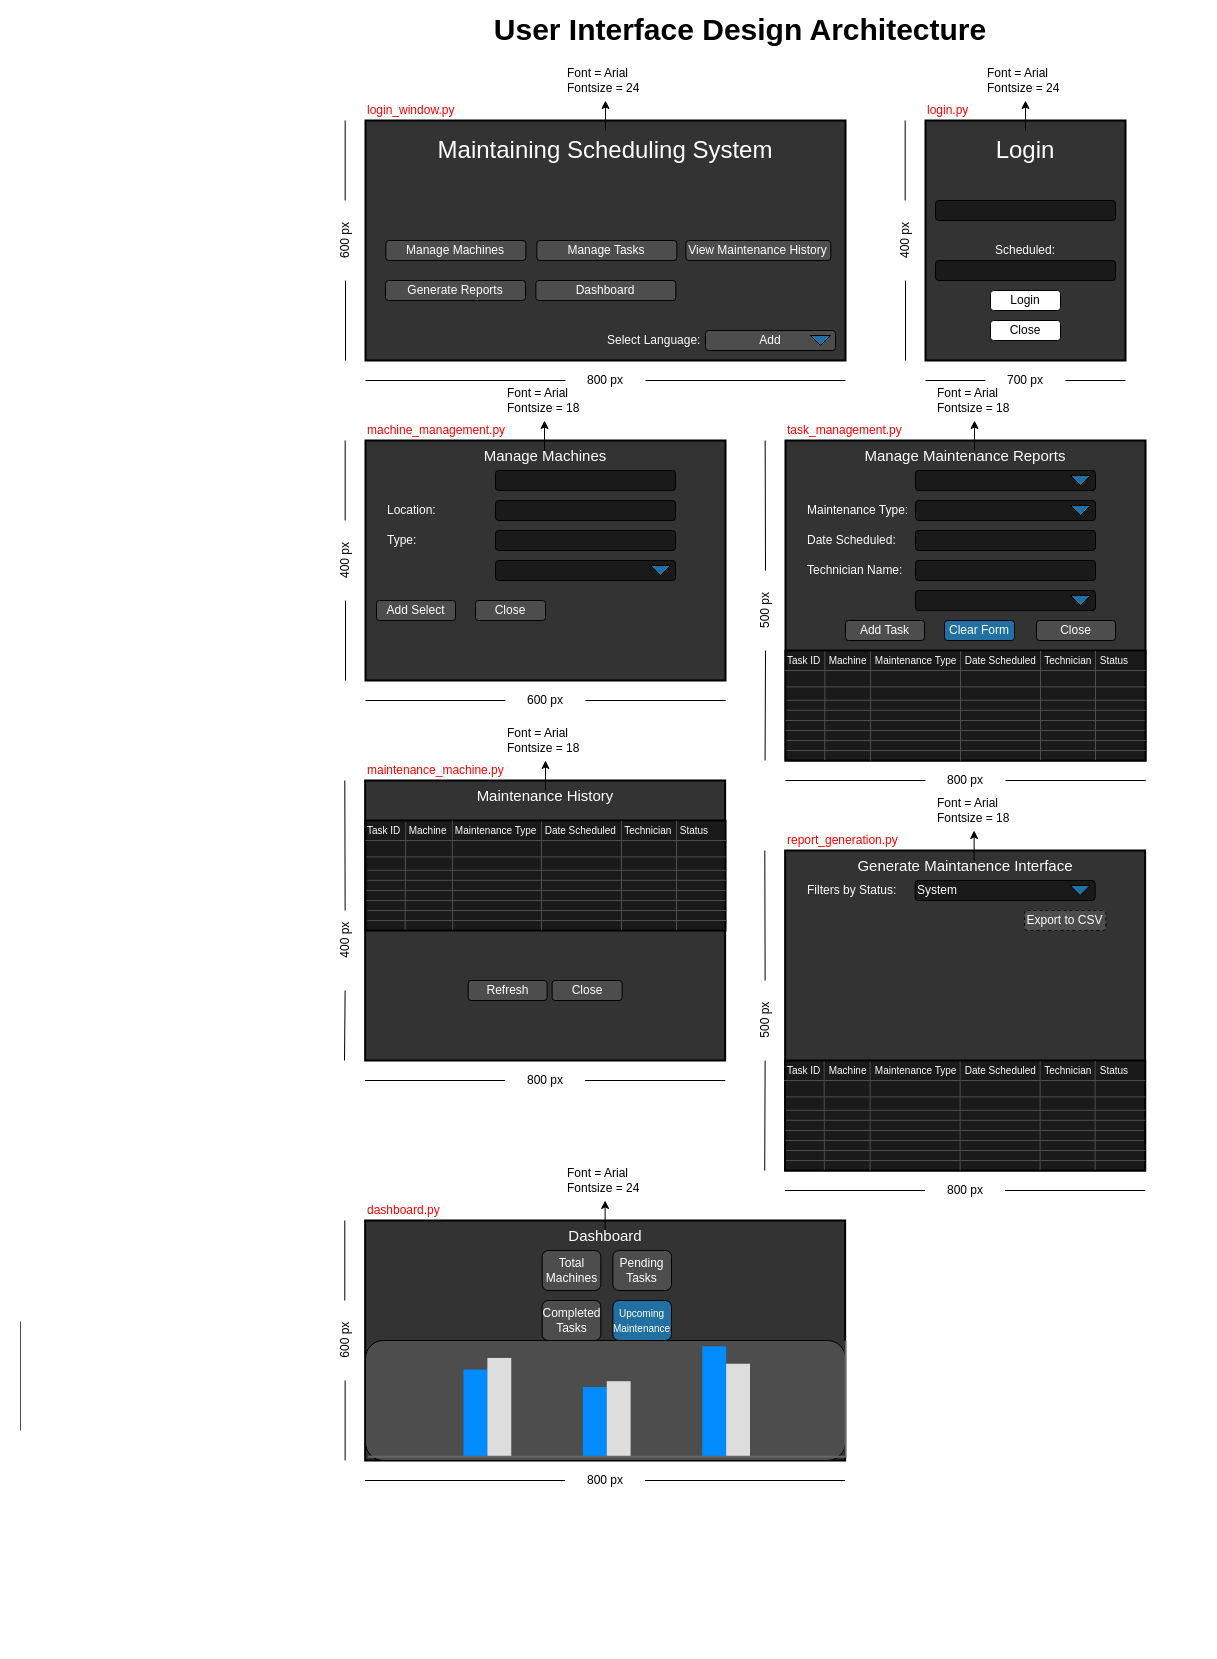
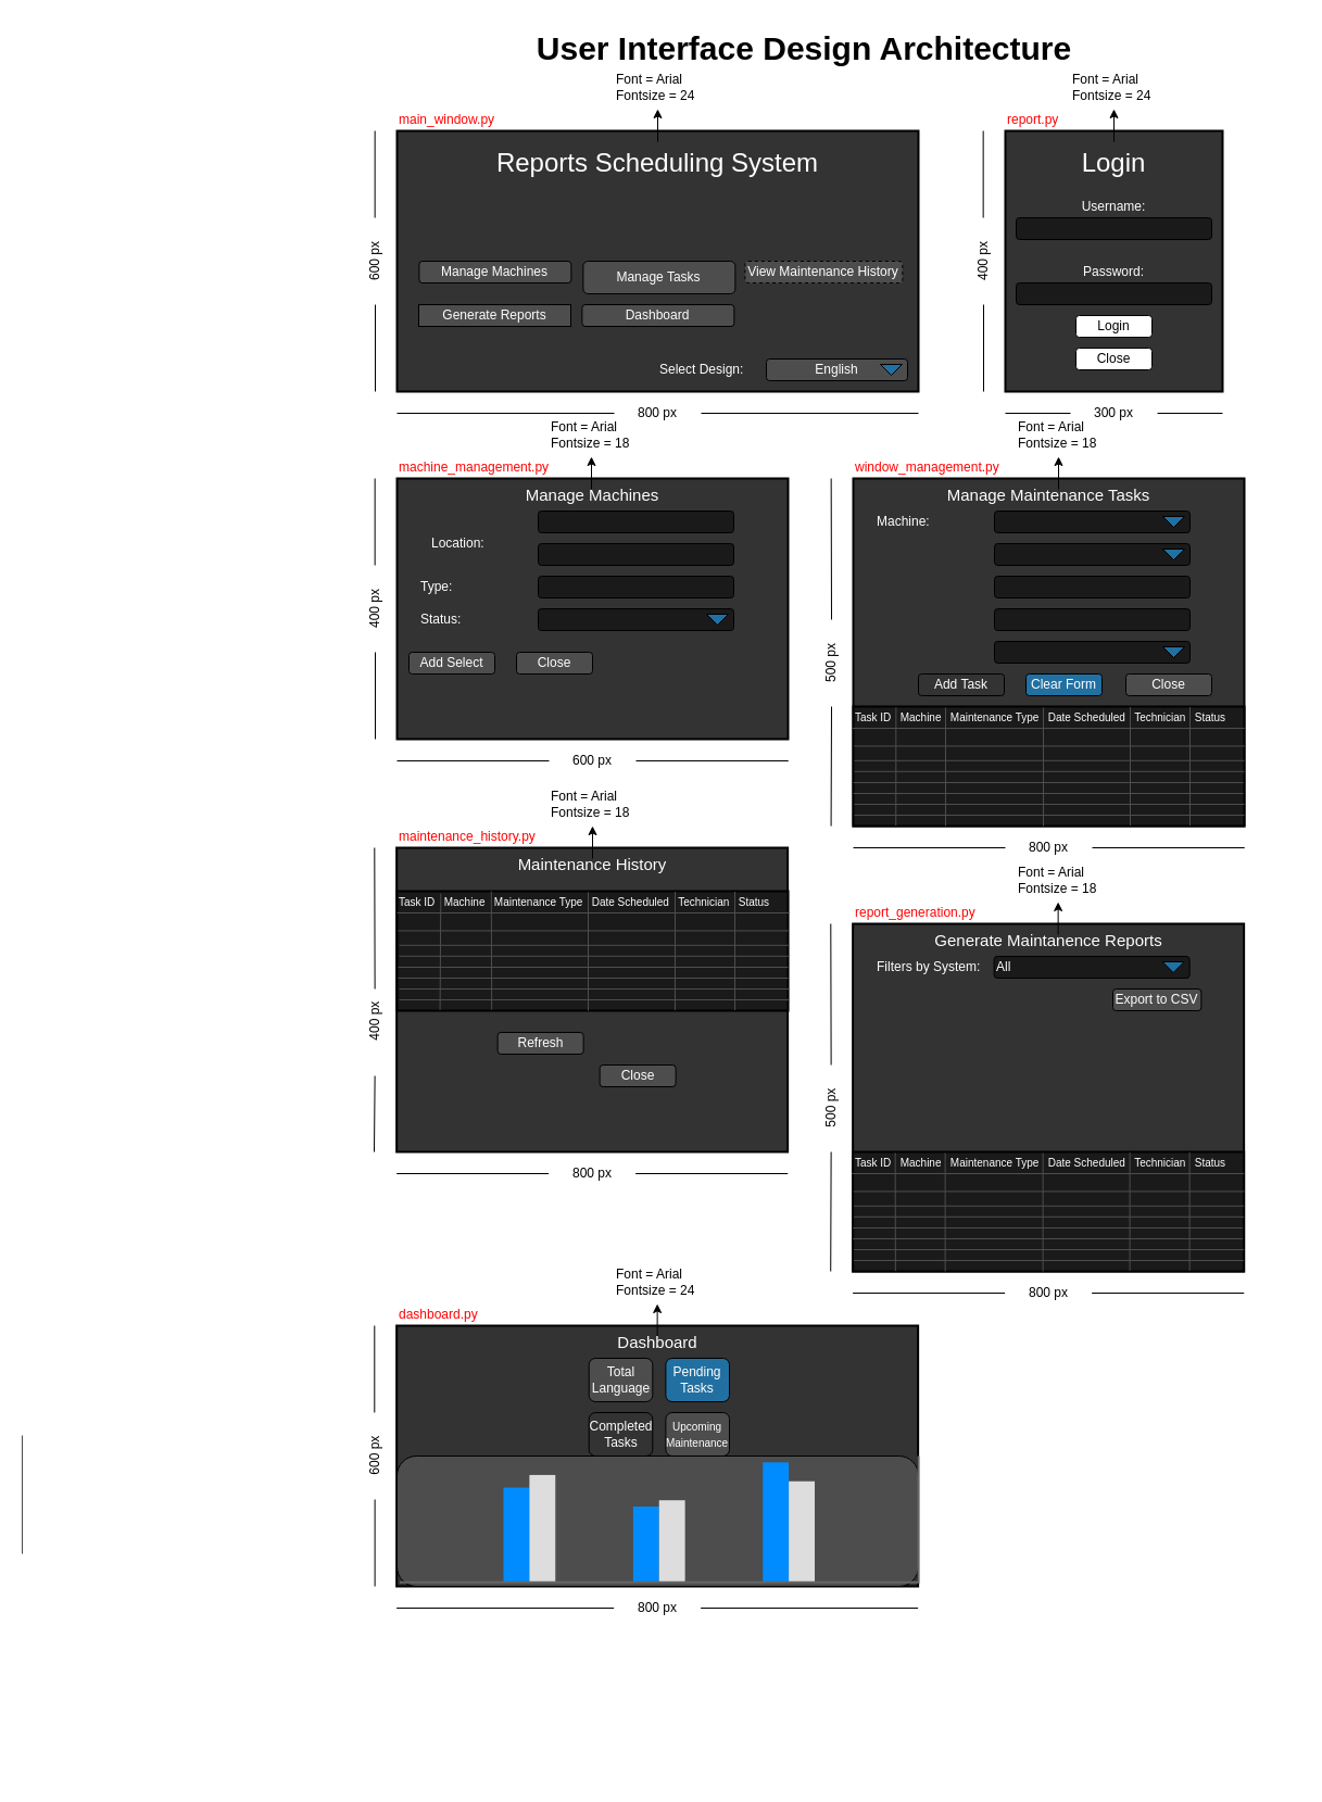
- <mxCell id="48" value="&lt;h1 style=&quot;margin-top: 0px;&quot;&gt;&lt;font style=&quot;font-size: 30px;&quot;&gt;User Interface Design Architecture&lt;/font&gt;&lt;/h1&gt;" style="text;html=1;whiteSpace=wrap;overflow=hidden;rounded=0;align=center;" vertex="1" parent="1"><mxGeometry x="335" y="5" width="810" height="40" as="geometry" /></mxCell>
+ <mxCell id="48" value="&lt;h1 style=&quot;margin-top: 0px;&quot;&gt;&lt;font style=&quot;font-size: 30px;&quot;&gt;User Interface Design Architecture&lt;/font&gt;&lt;/h1&gt;" style="text;html=1;whiteSpace=wrap;overflow=hidden;rounded=0;align=center;" vertex="1" parent="1"><mxGeometry x="335" y="20" width="810" height="40" as="geometry" /></mxCell>
- <mxCell id="49" value="&lt;font color=&quot;#ff0000&quot;&gt;login_window.py&lt;/font&gt;" style="text;html=1;align=left;verticalAlign=middle;whiteSpace=wrap;rounded=0;" vertex="1" parent="1"><mxGeometry x="365" y="90" width="80" height="40" as="geometry" /></mxCell>
+ <mxCell id="49" value="&lt;font color=&quot;#ff0000&quot;&gt;main_window.py&lt;/font&gt;" style="text;html=1;align=left;verticalAlign=middle;whiteSpace=wrap;rounded=0;" vertex="1" parent="1"><mxGeometry x="365" y="90" width="80" height="40" as="geometry" /></mxCell>
- <mxCell id="50" value="&lt;font color=&quot;#ff0000&quot;&gt;login.py&lt;/font&gt;" style="text;html=1;align=left;verticalAlign=middle;whiteSpace=wrap;rounded=0;" vertex="1" parent="1"><mxGeometry x="925" y="90" width="80" height="40" as="geometry" /></mxCell>
+ <mxCell id="50" value="&lt;font color=&quot;#ff0000&quot;&gt;report.py&lt;/font&gt;" style="text;html=1;align=left;verticalAlign=middle;whiteSpace=wrap;rounded=0;" vertex="1" parent="1"><mxGeometry x="925" y="90" width="80" height="40" as="geometry" /></mxCell>
- <mxCell id="4" value="&lt;font style=&quot;font-size: 24px;&quot;&gt;Maintaining Scheduling System&lt;/font&gt;" style="text;html=1;align=center;verticalAlign=middle;whiteSpace=wrap;rounded=0;fontColor=#FFFFFF;" vertex="1" parent="1"><mxGeometry x="365" y="130" width="480" height="40" as="geometry" /></mxCell>
+ <mxCell id="4" value="&lt;font style=&quot;font-size: 24px;&quot;&gt;Reports Scheduling System&lt;/font&gt;" style="text;html=1;align=center;verticalAlign=middle;whiteSpace=wrap;rounded=0;fontColor=#FFFFFF;" vertex="1" parent="1"><mxGeometry x="365" y="130" width="480" height="40" as="geometry" /></mxCell>
+ <mxCell id="14" value="&lt;div style=&quot;&quot;&gt;Username:&lt;/div&gt;" style="text;html=1;align=center;verticalAlign=middle;whiteSpace=wrap;rounded=0;fontColor=#FFFFFF;" vertex="1" parent="1"><mxGeometry x="925" y="180" width="200" height="20" as="geometry" /></mxCell>
- <mxCell id="6" value="&lt;font color=&quot;#ffffff&quot;&gt;Manage Tasks&lt;/font&gt;" style="rounded=1;whiteSpace=wrap;html=1;fillColor=#4D4D4D;" vertex="1" parent="1"><mxGeometry x="536.36" y="240" width="140" height="20" as="geometry" /></mxCell>
+ <mxCell id="6" value="&lt;font color=&quot;#ffffff&quot;&gt;Manage Tasks&lt;/font&gt;" style="rounded=1;whiteSpace=wrap;html=1;fillColor=#4D4D4D;" vertex="1" parent="1"><mxGeometry x="536.36" y="240" width="140" height="30" as="geometry" /></mxCell>
- <mxCell id="7" value="&lt;font color=&quot;#ffffff&quot;&gt;View Maintenance History&lt;/font&gt;" style="rounded=1;whiteSpace=wrap;html=1;fillColor=#4D4D4D;" vertex="1" parent="1"><mxGeometry x="685.36" y="240" width="145" height="20" as="geometry" /></mxCell>
+ <mxCell id="7" value="&lt;font color=&quot;#ffffff&quot;&gt;View Maintenance History&lt;/font&gt;" style="rounded=1;whiteSpace=wrap;html=1;fillColor=#4D4D4D;dashed=1;" vertex="1" parent="1"><mxGeometry x="685.36" y="240" width="145" height="20" as="geometry" /></mxCell>
- <mxCell id="12" value="&lt;div style=&quot;&quot;&gt;Scheduled:&lt;/div&gt;" style="text;html=1;align=center;verticalAlign=middle;whiteSpace=wrap;rounded=0;fontColor=#FFFFFF;" vertex="1" parent="1"><mxGeometry x="925" y="240" width="200" height="20" as="geometry" /></mxCell>
+ <mxCell id="12" value="&lt;div style=&quot;&quot;&gt;Password:&lt;/div&gt;" style="text;html=1;align=center;verticalAlign=middle;whiteSpace=wrap;rounded=0;fontColor=#FFFFFF;" vertex="1" parent="1"><mxGeometry x="925" y="240" width="200" height="20" as="geometry" /></mxCell>
- <mxCell id="156" value="&lt;font color=&quot;#ffffff&quot;&gt;Generate Reports&lt;/font&gt;" style="rounded=1;whiteSpace=wrap;html=1;fillColor=#4D4D4D;" vertex="1" parent="1"><mxGeometry x="385" y="280" width="140" height="20" as="geometry" /></mxCell>
+ <mxCell id="156" value="&lt;font color=&quot;#ffffff&quot;&gt;Generate Reports&lt;/font&gt;" style="whiteSpace=wrap;html=1;fillColor=#4D4D4D;rounded=0;" vertex="1" parent="1"><mxGeometry x="385" y="280" width="140" height="20" as="geometry" /></mxCell>
- <mxCell id="160" value="&lt;font color=&quot;#ffffff&quot;&gt;Select Language:&lt;/font&gt;" style="text;html=1;align=left;verticalAlign=middle;whiteSpace=wrap;rounded=0;" vertex="1" parent="1"><mxGeometry x="605" y="320" width="120" height="39.88" as="geometry" /></mxCell>
+ <mxCell id="160" value="&lt;font color=&quot;#ffffff&quot;&gt;Select Design:&lt;/font&gt;" style="text;html=1;align=left;verticalAlign=middle;whiteSpace=wrap;rounded=0;" vertex="1" parent="1"><mxGeometry x="605" y="320" width="120" height="39.88" as="geometry" /></mxCell>
- <mxCell id="158" value="&lt;font color=&quot;#ffffff&quot;&gt;Add&lt;/font&gt;" style="rounded=1;whiteSpace=wrap;html=1;fillColor=#4D4D4D;" vertex="1" parent="1"><mxGeometry x="705" y="330" width="130" height="20" as="geometry" /></mxCell>
+ <mxCell id="158" value="&lt;font color=&quot;#ffffff&quot;&gt;English&lt;/font&gt;" style="rounded=1;whiteSpace=wrap;html=1;fillColor=#4D4D4D;" vertex="1" parent="1"><mxGeometry x="705" y="330" width="130" height="20" as="geometry" /></mxCell>
- <mxCell id="28" value="700 px" style="text;html=1;align=center;verticalAlign=middle;whiteSpace=wrap;rounded=0;" vertex="1" parent="1"><mxGeometry x="985" y="360" width="80" height="40" as="geometry" /></mxCell>
+ <mxCell id="28" value="300 px" style="text;html=1;align=center;verticalAlign=middle;whiteSpace=wrap;rounded=0;" vertex="1" parent="1"><mxGeometry x="985" y="360" width="80" height="40" as="geometry" /></mxCell>
- <mxCell id="67" value="&lt;font color=&quot;#ff0000&quot;&gt;task_management.py&lt;/font&gt;" style="text;html=1;align=left;verticalAlign=middle;whiteSpace=wrap;rounded=0;" vertex="1" parent="1"><mxGeometry x="785" y="410" width="160" height="40" as="geometry" /></mxCell>
+ <mxCell id="67" value="&lt;font color=&quot;#ff0000&quot;&gt;window_management.py&lt;/font&gt;" style="text;html=1;align=left;verticalAlign=middle;whiteSpace=wrap;rounded=0;" vertex="1" parent="1"><mxGeometry x="785" y="410" width="160" height="40" as="geometry" /></mxCell>
- <mxCell id="113" value="&lt;font style=&quot;font-size: 15px;&quot;&gt;Manage Maintenance Reports&lt;/font&gt;" style="text;html=1;align=center;verticalAlign=middle;whiteSpace=wrap;rounded=0;fontColor=#FFFFFF;" vertex="1" parent="1"><mxGeometry x="785" y="440" width="360" height="30" as="geometry" /></mxCell>
+ <mxCell id="113" value="&lt;font style=&quot;font-size: 15px;&quot;&gt;Manage Maintenance Tasks&lt;/font&gt;" style="text;html=1;align=center;verticalAlign=middle;whiteSpace=wrap;rounded=0;fontColor=#FFFFFF;" vertex="1" parent="1"><mxGeometry x="785" y="440" width="360" height="30" as="geometry" /></mxCell>
+ <mxCell id="54" value="&lt;div style=&quot;&quot;&gt;Machine:&lt;/div&gt;" style="text;html=1;align=left;verticalAlign=middle;whiteSpace=wrap;rounded=0;fontColor=#FFFFFF;" vertex="1" parent="1"><mxGeometry x="805" y="470" width="90" height="20" as="geometry" /></mxCell>
- <mxCell id="38" value="&lt;div style=&quot;&quot;&gt;Location:&lt;/div&gt;" style="text;html=1;align=left;verticalAlign=middle;whiteSpace=wrap;rounded=0;fontColor=#FFFFFF;" vertex="1" parent="1"><mxGeometry x="385" y="500" width="90" height="20" as="geometry" /></mxCell>
+ <mxCell id="38" value="&lt;div style=&quot;&quot;&gt;Location:&lt;/div&gt;" style="text;html=1;align=left;verticalAlign=middle;whiteSpace=wrap;rounded=0;fontColor=#FFFFFF;" vertex="1" parent="1"><mxGeometry x="395" y="490" width="90" height="20" as="geometry" /></mxCell>
- <mxCell id="60" value="&lt;div style=&quot;&quot;&gt;Maintenance Type:&lt;/div&gt;" style="text;html=1;align=left;verticalAlign=middle;whiteSpace=wrap;rounded=0;fontColor=#FFFFFF;" vertex="1" parent="1"><mxGeometry x="805" y="500" width="110" height="20" as="geometry" /></mxCell>
- <mxCell id="62" value="&lt;div style=&quot;&quot;&gt;Date Scheduled:&lt;/div&gt;" style="text;html=1;align=left;verticalAlign=middle;whiteSpace=wrap;rounded=0;fontColor=#FFFFFF;" vertex="1" parent="1"><mxGeometry x="805" y="530" width="100" height="20" as="geometry" /></mxCell>
+ <mxCell id="42" value="&lt;div style=&quot;&quot;&gt;Status:&lt;/div&gt;" style="text;html=1;align=left;verticalAlign=middle;whiteSpace=wrap;rounded=0;fontColor=#FFFFFF;" vertex="1" parent="1"><mxGeometry x="385" y="560" width="90" height="20" as="geometry" /></mxCell>
- <mxCell id="64" value="&lt;div style=&quot;&quot;&gt;Technician Name:&lt;/div&gt;" style="text;html=1;align=left;verticalAlign=middle;whiteSpace=wrap;rounded=0;fontColor=#FFFFFF;" vertex="1" parent="1"><mxGeometry x="805" y="560" width="100" height="20" as="geometry" /></mxCell>
- <mxCell id="65" value="&lt;font color=&quot;#ffffff&quot;&gt;Add Task&lt;/font&gt;" style="rounded=1;whiteSpace=wrap;html=1;fillColor=#4D4D4D;" vertex="1" parent="1"><mxGeometry x="845" y="620" width="79" height="20" as="geometry" /></mxCell>
+ <mxCell id="65" value="&lt;font color=&quot;#ffffff&quot;&gt;Add Task&lt;/font&gt;" style="rounded=1;whiteSpace=wrap;html=1;fillColor=#333333;" vertex="1" parent="1"><mxGeometry x="845" y="620" width="79" height="20" as="geometry" /></mxCell>
- <mxCell id="96" value="&lt;font color=&quot;#ff0000&quot;&gt;maintenance_machine.py&lt;/font&gt;" style="text;html=1;align=left;verticalAlign=middle;whiteSpace=wrap;rounded=0;" vertex="1" parent="1"><mxGeometry x="364.64" y="750" width="160" height="40" as="geometry" /></mxCell>
+ <mxCell id="96" value="&lt;font color=&quot;#ff0000&quot;&gt;maintenance_history.py&lt;/font&gt;" style="text;html=1;align=left;verticalAlign=middle;whiteSpace=wrap;rounded=0;" vertex="1" parent="1"><mxGeometry x="364.64" y="750" width="160" height="40" as="geometry" /></mxCell>
- <mxCell id="148" value="&lt;font style=&quot;font-size: 15px;&quot;&gt;Generate Maintanence Interface&lt;/font&gt;" style="text;html=1;align=center;verticalAlign=middle;whiteSpace=wrap;rounded=0;fontColor=#FFFFFF;" vertex="1" parent="1"><mxGeometry x="784.64" y="850" width="360" height="30" as="geometry" /></mxCell>
+ <mxCell id="148" value="&lt;font style=&quot;font-size: 15px;&quot;&gt;Generate Maintanence Reports&lt;/font&gt;" style="text;html=1;align=center;verticalAlign=middle;whiteSpace=wrap;rounded=0;fontColor=#FFFFFF;" vertex="1" parent="1"><mxGeometry x="784.64" y="850" width="360" height="30" as="geometry" /></mxCell>
- <mxCell id="124" value="&lt;div style=&quot;&quot;&gt;Filters by Status:&lt;/div&gt;" style="text;html=1;align=left;verticalAlign=middle;whiteSpace=wrap;rounded=0;fontColor=#FFFFFF;" vertex="1" parent="1"><mxGeometry x="804.64" y="880" width="100.36" height="20" as="geometry" /></mxCell>
+ <mxCell id="124" value="&lt;div style=&quot;&quot;&gt;Filters by System:&lt;/div&gt;" style="text;html=1;align=left;verticalAlign=middle;whiteSpace=wrap;rounded=0;fontColor=#FFFFFF;" vertex="1" parent="1"><mxGeometry x="804.64" y="880" width="100.36" height="20" as="geometry" /></mxCell>
- <mxCell id="151" value="&lt;div style=&quot;&quot;&gt;System&lt;/div&gt;" style="text;html=1;align=left;verticalAlign=middle;whiteSpace=wrap;rounded=0;fontColor=#FFFFFF;" vertex="1" parent="1"><mxGeometry x="915" y="880" width="100.36" height="20" as="geometry" /></mxCell>
+ <mxCell id="151" value="&lt;div style=&quot;&quot;&gt;All&lt;/div&gt;" style="text;html=1;align=left;verticalAlign=middle;whiteSpace=wrap;rounded=0;fontColor=#FFFFFF;" vertex="1" parent="1"><mxGeometry x="915" y="880" width="100.36" height="20" as="geometry" /></mxCell>
- <mxCell id="129" value="&lt;font color=&quot;#ffffff&quot;&gt;Export to CSV&lt;/font&gt;" style="rounded=1;whiteSpace=wrap;html=1;fillColor=#4D4D4D;dashed=1;" vertex="1" parent="1"><mxGeometry x="1024" y="910" width="81.36" height="20" as="geometry" /></mxCell>
+ <mxCell id="129" value="&lt;font color=&quot;#ffffff&quot;&gt;Export to CSV&lt;/font&gt;" style="rounded=1;whiteSpace=wrap;html=1;fillColor=#4D4D4D;" vertex="1" parent="1"><mxGeometry x="1024" y="910" width="81.36" height="20" as="geometry" /></mxCell>
- <mxCell id="95" value="&lt;font color=&quot;#ffffff&quot;&gt;Refresh&lt;/font&gt;" style="rounded=1;whiteSpace=wrap;html=1;fillColor=#4D4D4D;" vertex="1" parent="1"><mxGeometry x="467.64" y="980" width="79" height="20" as="geometry" /></mxCell>
+ <mxCell id="95" value="&lt;font color=&quot;#ffffff&quot;&gt;Refresh&lt;/font&gt;" style="rounded=1;whiteSpace=wrap;html=1;fillColor=#4D4D4D;" vertex="1" parent="1"><mxGeometry x="457.64" y="950" width="79" height="20" as="geometry" /></mxCell>
- <mxCell id="176" value="&lt;font color=&quot;#ffffff&quot;&gt;Total Machines&lt;/font&gt;" style="rounded=1;whiteSpace=wrap;html=1;fillColor=#4D4D4D;" vertex="1" parent="1"><mxGeometry x="541.7" y="1250" width="58.64" height="40" as="geometry" /></mxCell>
+ <mxCell id="176" value="&lt;font color=&quot;#ffffff&quot;&gt;Total Language&lt;/font&gt;" style="rounded=1;whiteSpace=wrap;html=1;fillColor=#4D4D4D;" vertex="1" parent="1"><mxGeometry x="541.7" y="1250" width="58.64" height="40" as="geometry" /></mxCell>
- <mxCell id="174" value="&lt;font color=&quot;#ffffff&quot;&gt;Pending Tasks&lt;/font&gt;" style="rounded=1;whiteSpace=wrap;html=1;fillColor=#4D4D4D;" vertex="1" parent="1"><mxGeometry x="612.38" y="1250" width="58.64" height="40" as="geometry" /></mxCell>
+ <mxCell id="174" value="&lt;font color=&quot;#ffffff&quot;&gt;Pending Tasks&lt;/font&gt;" style="rounded=1;whiteSpace=wrap;html=1;fillColor=#2170a1;" vertex="1" parent="1"><mxGeometry x="612.38" y="1250" width="58.64" height="40" as="geometry" /></mxCell>
- <mxCell id="177" value="&lt;font color=&quot;#ffffff&quot;&gt;Completed Tasks&lt;/font&gt;" style="rounded=1;whiteSpace=wrap;html=1;fillColor=#4D4D4D;" vertex="1" parent="1"><mxGeometry x="541.7" y="1300" width="58.64" height="40" as="geometry" /></mxCell>
+ <mxCell id="177" value="&lt;font color=&quot;#ffffff&quot;&gt;Completed Tasks&lt;/font&gt;" style="rounded=1;whiteSpace=wrap;html=1;fillColor=#333333;" vertex="1" parent="1"><mxGeometry x="541.7" y="1300" width="58.64" height="40" as="geometry" /></mxCell>
- <mxCell id="175" value="&lt;font style=&quot;font-size: 10px;&quot; color=&quot;#ffffff&quot;&gt;Upcoming Maintenance&lt;/font&gt;" style="rounded=1;whiteSpace=wrap;html=1;fillColor=#2170a1;" vertex="1" parent="1"><mxGeometry x="612.38" y="1300" width="58.64" height="40" as="geometry" /></mxCell>
+ <mxCell id="175" value="&lt;font style=&quot;font-size: 10px;&quot; color=&quot;#ffffff&quot;&gt;Upcoming Maintenance&lt;/font&gt;" style="rounded=1;whiteSpace=wrap;html=1;fillColor=#4D4D4D;" vertex="1" parent="1"><mxGeometry x="612.38" y="1300" width="58.64" height="40" as="geometry" /></mxCell>
